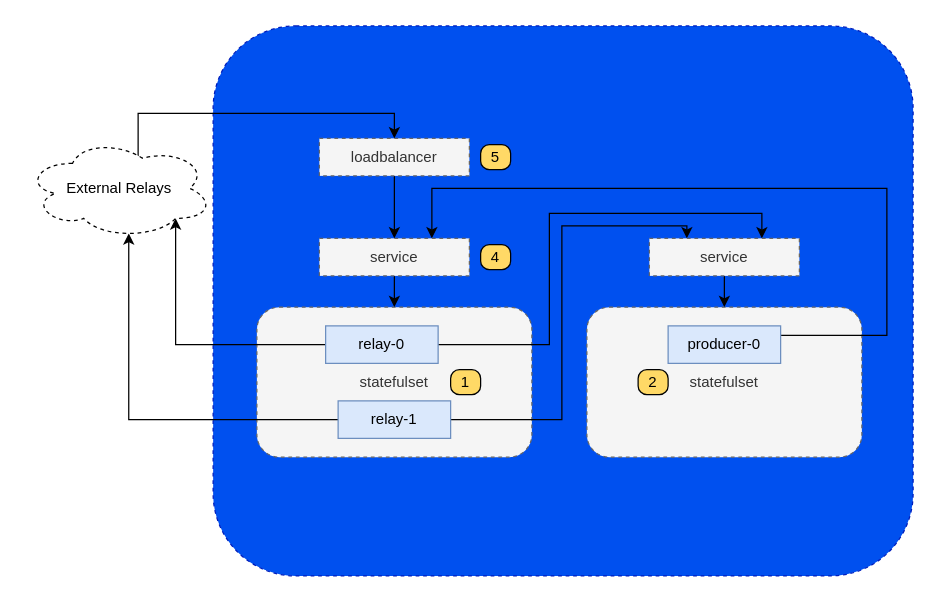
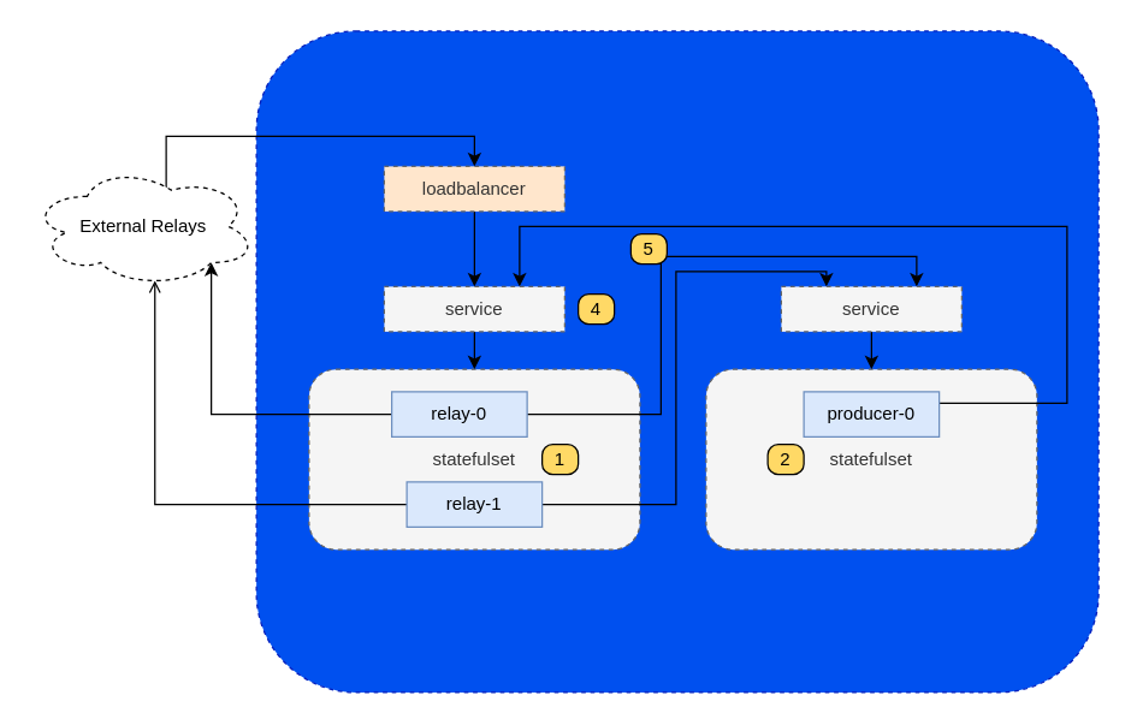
- <mxCell id="18" value="loadbalancer" style="rounded=0;whiteSpace=wrap;html=1;dashed=1;fillColor=#f5f5f5;strokeColor=#666666;fontColor=#333333;" vertex="1" parent="1"><mxGeometry x="255" y="110" width="120" height="30" as="geometry" /></mxCell>
+ <mxCell id="18" value="loadbalancer" style="rounded=0;whiteSpace=wrap;html=1;dashed=1;fillColor=#ffe6cc;strokeColor=#666666;fontColor=#333333;" vertex="1" parent="1"><mxGeometry x="255" y="110" width="120" height="30" as="geometry" /></mxCell>
- <mxCell id="24" value="5" style="text;html=1;align=center;verticalAlign=middle;whiteSpace=wrap;rounded=1;fillColor=#FFD966;arcSize=35;strokeColor=#000000;" vertex="1" parent="1"><mxGeometry x="384" y="115" width="24" height="20" as="geometry" /></mxCell>
+ <mxCell id="24" value="5" style="text;html=1;align=center;verticalAlign=middle;whiteSpace=wrap;rounded=1;fillColor=#FFD966;arcSize=35;strokeColor=#000000;" vertex="1" parent="1"><mxGeometry x="419" y="155" width="24" height="20" as="geometry" /></mxCell>
- <mxCell id="7" style="edgeStyle=orthogonalEdgeStyle;rounded=0;orthogonalLoop=1;jettySize=auto;html=1;exitX=0;exitY=0.5;exitDx=0;exitDy=0;entryX=0.55;entryY=0.95;entryDx=0;entryDy=0;entryPerimeter=0;" edge="1" parent="1" source="9" target="20"><mxGeometry relative="1" as="geometry" /></mxCell>
+ <mxCell id="7" style="edgeStyle=orthogonalEdgeStyle;rounded=0;orthogonalLoop=1;jettySize=auto;html=1;exitX=0;exitY=0.5;exitDx=0;exitDy=0;entryX=0.55;entryY=0.95;entryDx=0;entryDy=0;entryPerimeter=0;endArrow=open;" edge="1" parent="1" source="9" target="20"><mxGeometry relative="1" as="geometry" /></mxCell>
